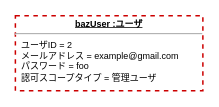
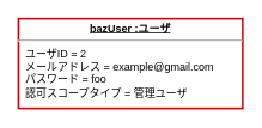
- <mxCell id="2" value="&lt;p style=&quot;margin: 0px ; margin-top: 4px ; text-align: center ; text-decoration: underline&quot;&gt;&lt;b&gt;bazUser :ユーザ&lt;/b&gt;&lt;/p&gt;&lt;hr&gt;&lt;p style=&quot;margin: 0px ; margin-left: 8px&quot;&gt;ユーザID = 2&lt;/p&gt;&lt;p style=&quot;margin: 0px ; margin-left: 8px&quot;&gt;メールアドレス = example@gmail.com&lt;br&gt;パスワード = foo&lt;/p&gt;&lt;p style=&quot;margin: 0px 0px 0px 8px&quot;&gt;認可スコープタイプ = 管理ユーザ&lt;/p&gt;&lt;p style=&quot;margin: 0px ; margin-left: 8px&quot;&gt;&lt;br&gt;&lt;/p&gt;" style="verticalAlign=top;align=left;overflow=fill;fontSize=12;fontFamily=Helvetica;html=1;strokeColor=#CC0000;strokeWidth=2;dashed=1;" parent="1" vertex="1"><mxGeometry x="20" y="20" width="250" height="100" as="geometry" /></mxCell>
+ <mxCell id="2" value="&lt;p style=&quot;margin: 0px ; margin-top: 4px ; text-align: center ; text-decoration: underline&quot;&gt;&lt;b&gt;bazUser :ユーザ&lt;/b&gt;&lt;/p&gt;&lt;hr&gt;&lt;p style=&quot;margin: 0px ; margin-left: 8px&quot;&gt;ユーザID = 2&lt;/p&gt;&lt;p style=&quot;margin: 0px ; margin-left: 8px&quot;&gt;メールアドレス = example@gmail.com&lt;br&gt;パスワード = foo&lt;/p&gt;&lt;p style=&quot;margin: 0px 0px 0px 8px&quot;&gt;認可スコープタイプ = 管理ユーザ&lt;/p&gt;&lt;p style=&quot;margin: 0px ; margin-left: 8px&quot;&gt;&lt;br&gt;&lt;/p&gt;" style="verticalAlign=top;align=left;overflow=fill;fontSize=12;fontFamily=Helvetica;html=1;strokeColor=#CC0000;strokeWidth=2;" parent="1" vertex="1"><mxGeometry x="20" y="20" width="250" height="100" as="geometry" /></mxCell>
